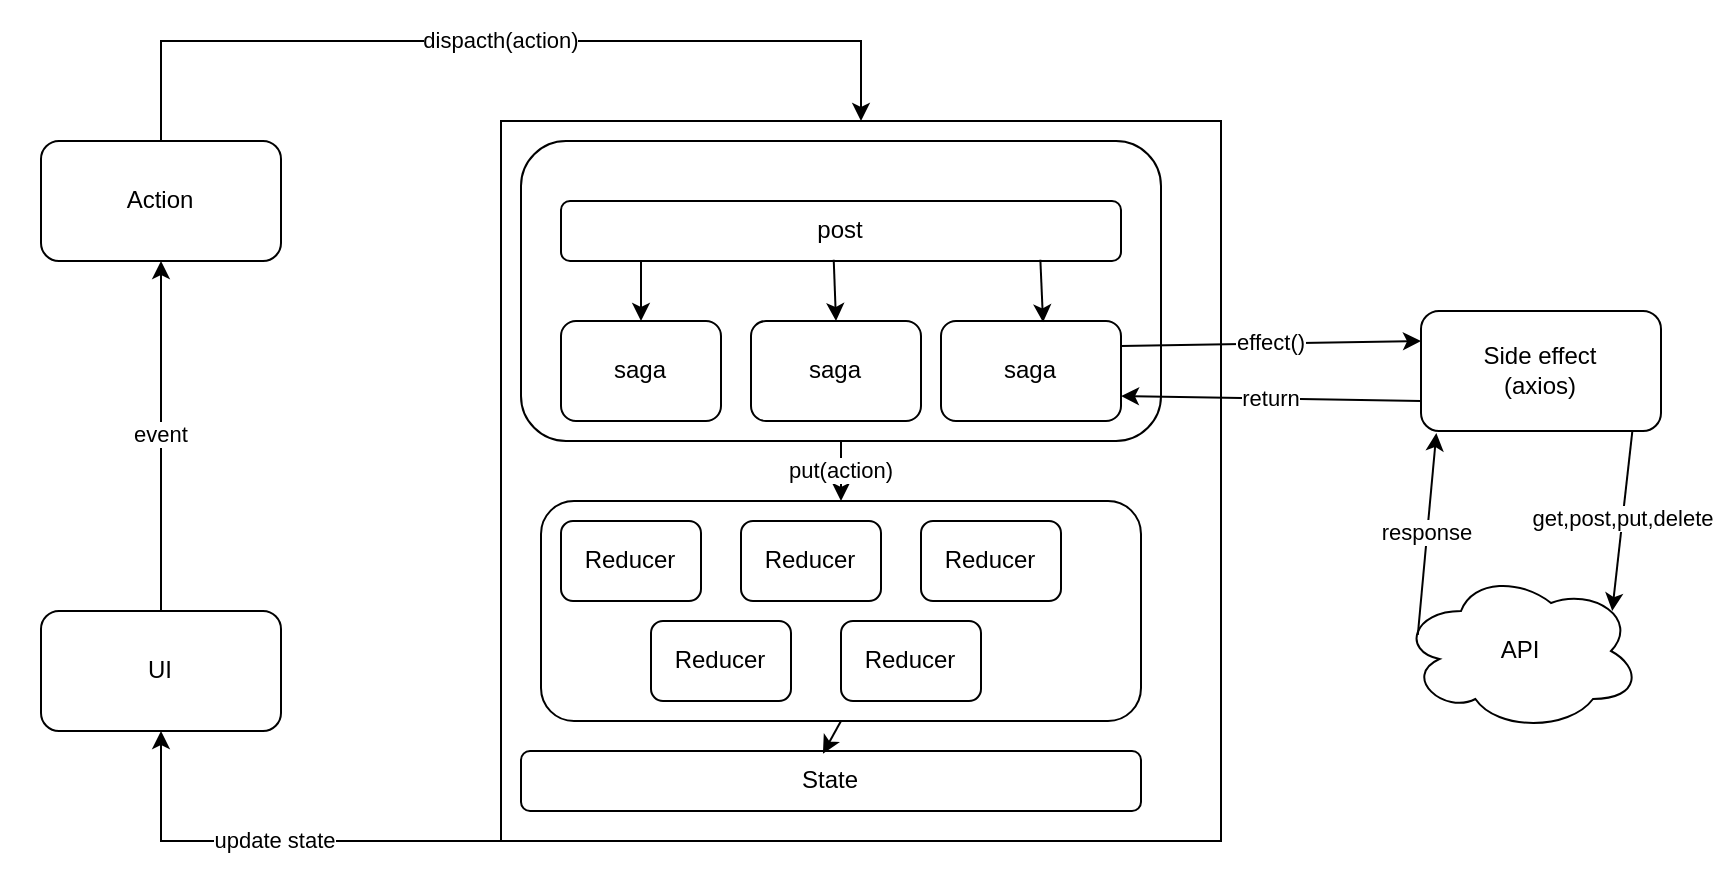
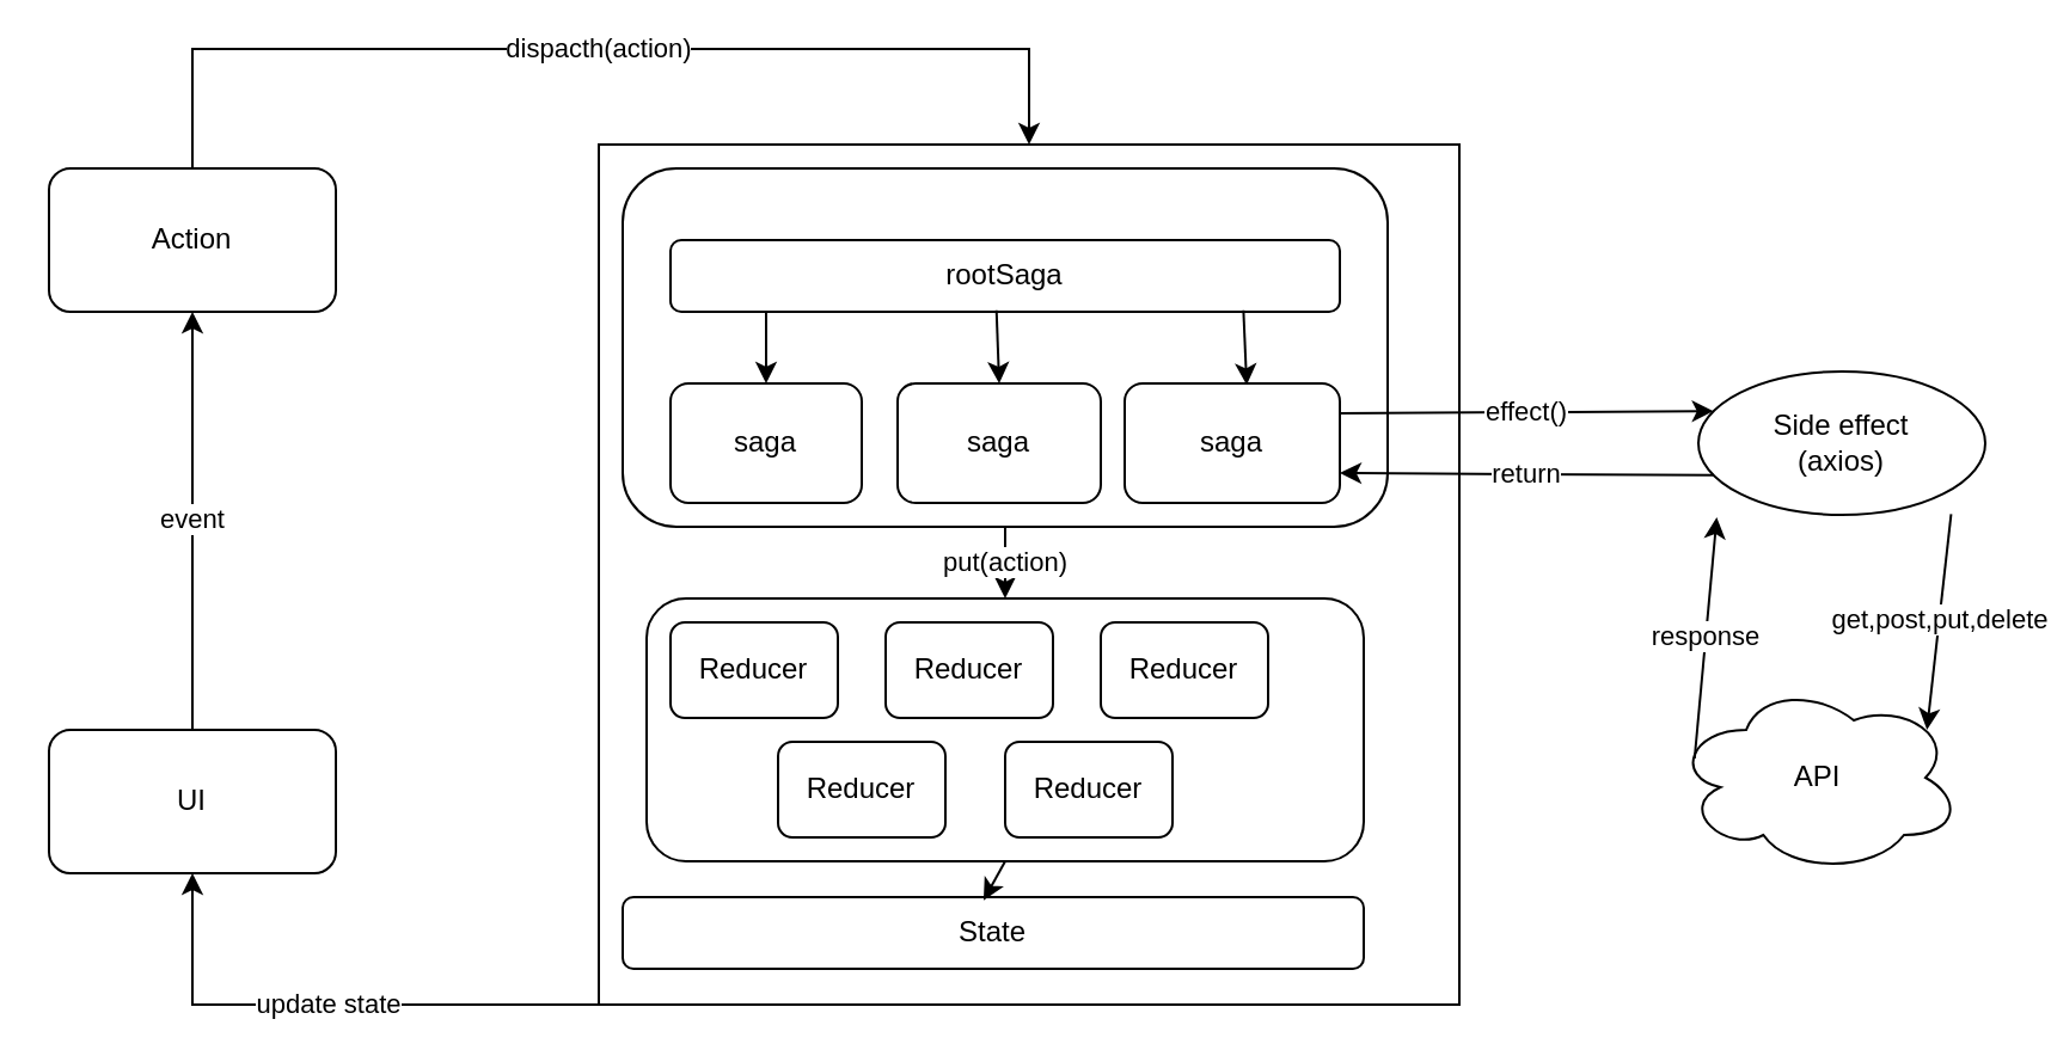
- <mxCell id="8" value="post" style="rounded=1;whiteSpace=wrap;html=1;" vertex="1" parent="1"><mxGeometry x="280" y="100" width="280" height="30" as="geometry" /></mxCell>
+ <mxCell id="8" value="rootSaga" style="rounded=1;whiteSpace=wrap;html=1;" vertex="1" parent="1"><mxGeometry x="280" y="100" width="280" height="30" as="geometry" /></mxCell>
- <mxCell id="26" value="Side effect&lt;br&gt;(axios)" style="rounded=1;whiteSpace=wrap;html=1;" vertex="1" parent="1"><mxGeometry x="710" y="155" width="120" height="60" as="geometry" /></mxCell>
+ <mxCell id="26" value="Side effect&lt;br&gt;(axios)" style="ellipse;whiteSpace=wrap;html=1;" vertex="1" parent="1"><mxGeometry x="710" y="155" width="120" height="60" as="geometry" /></mxCell>
